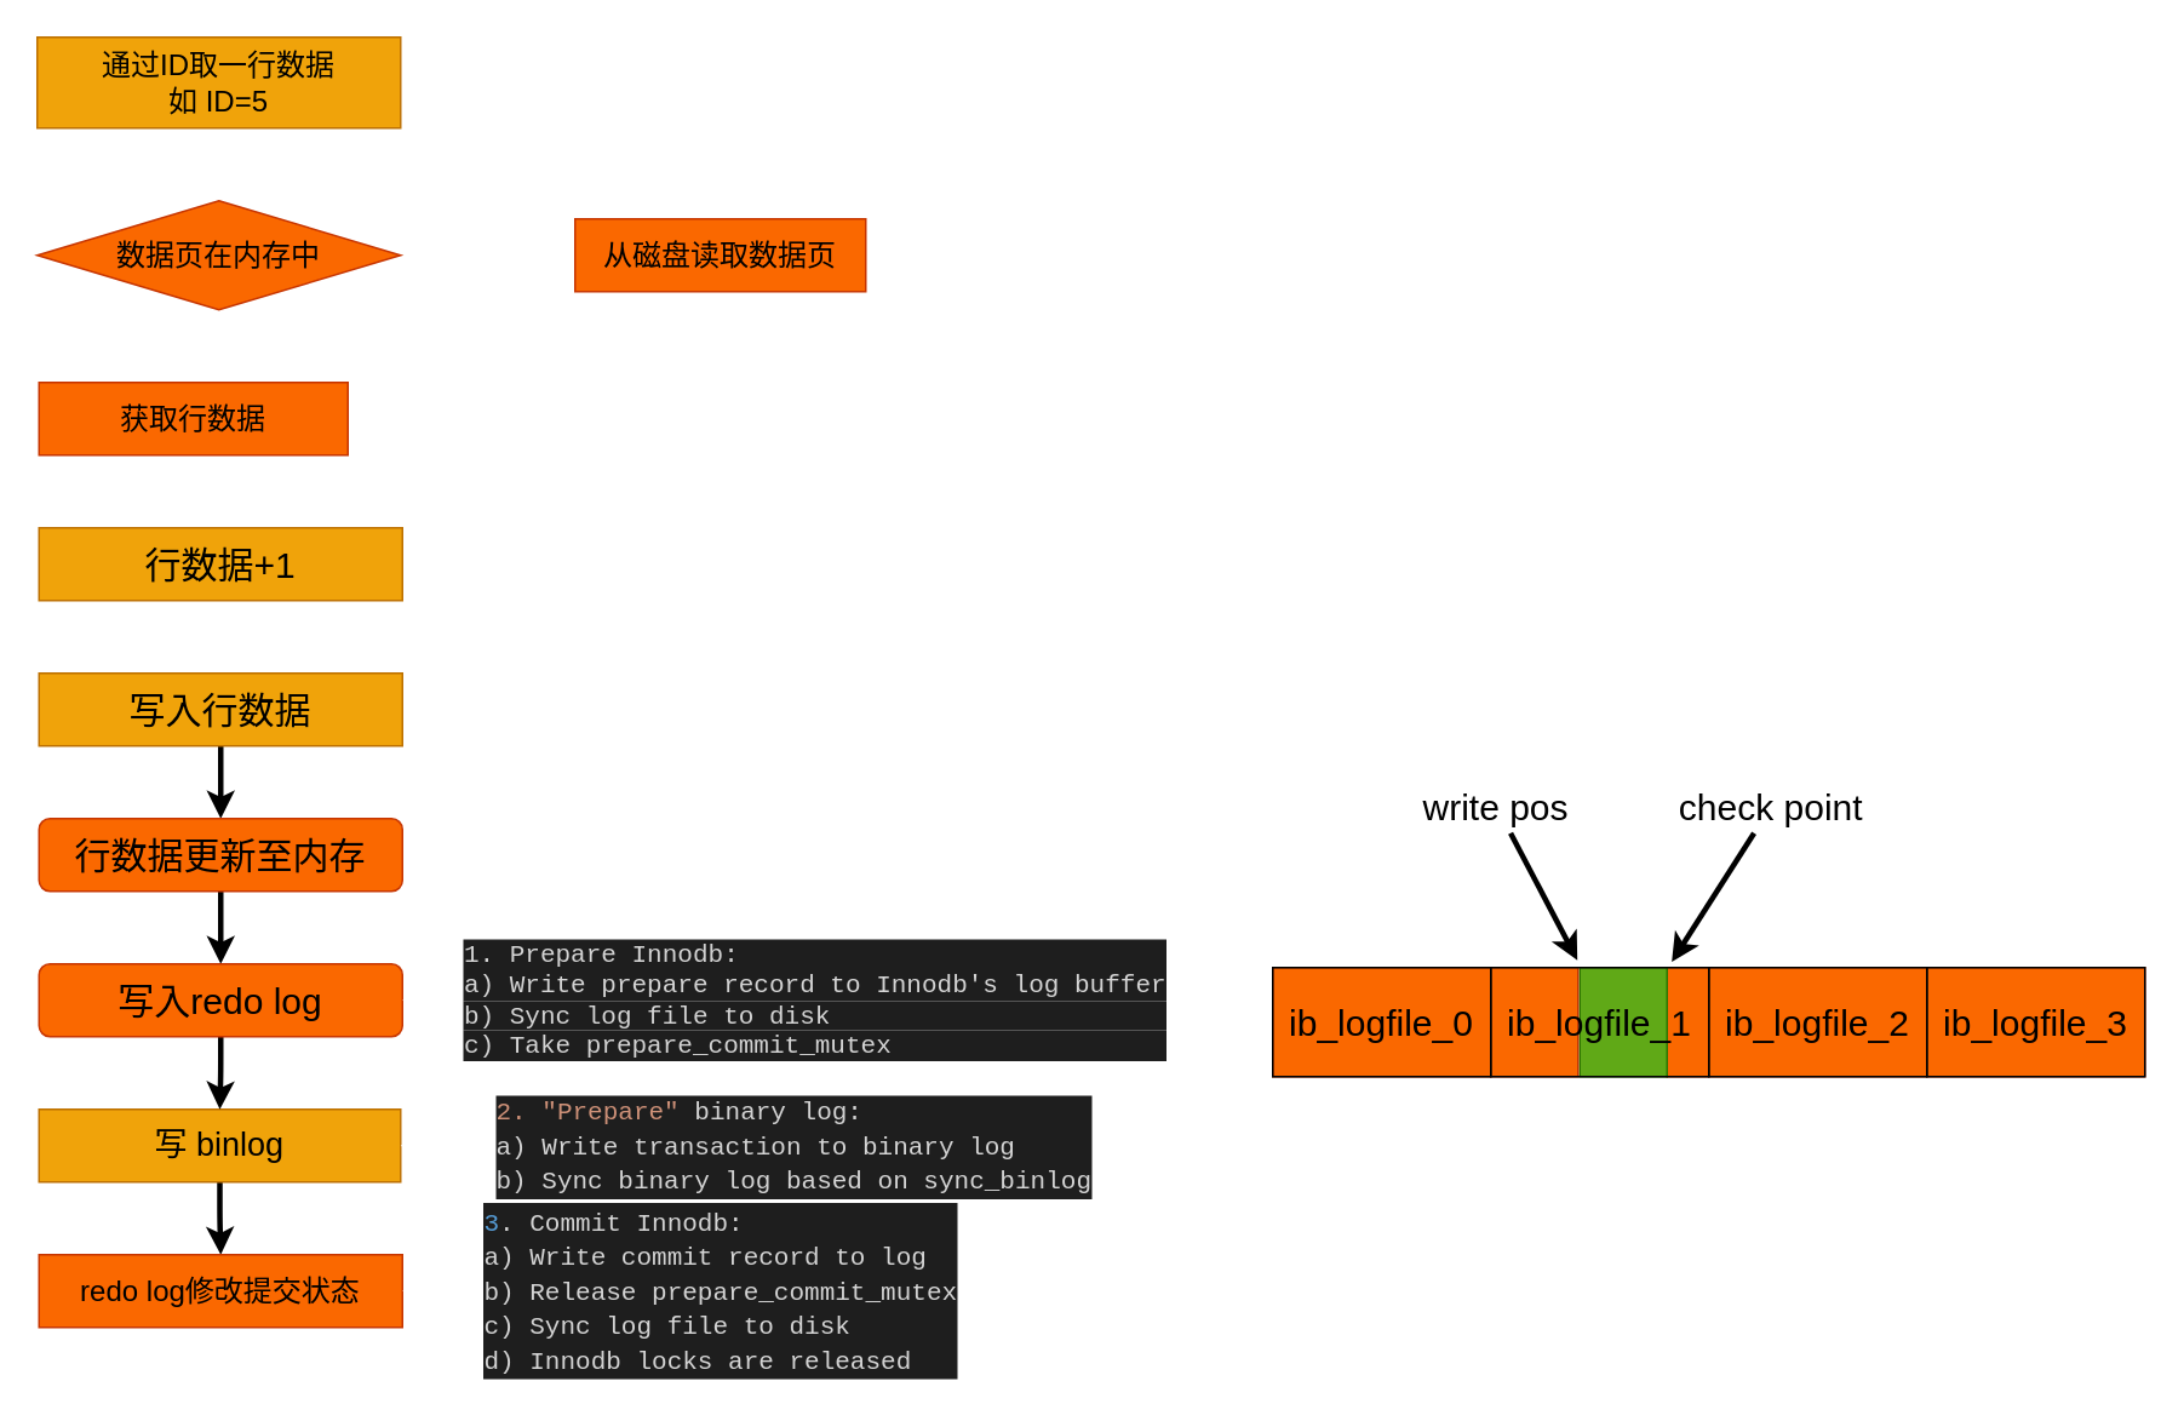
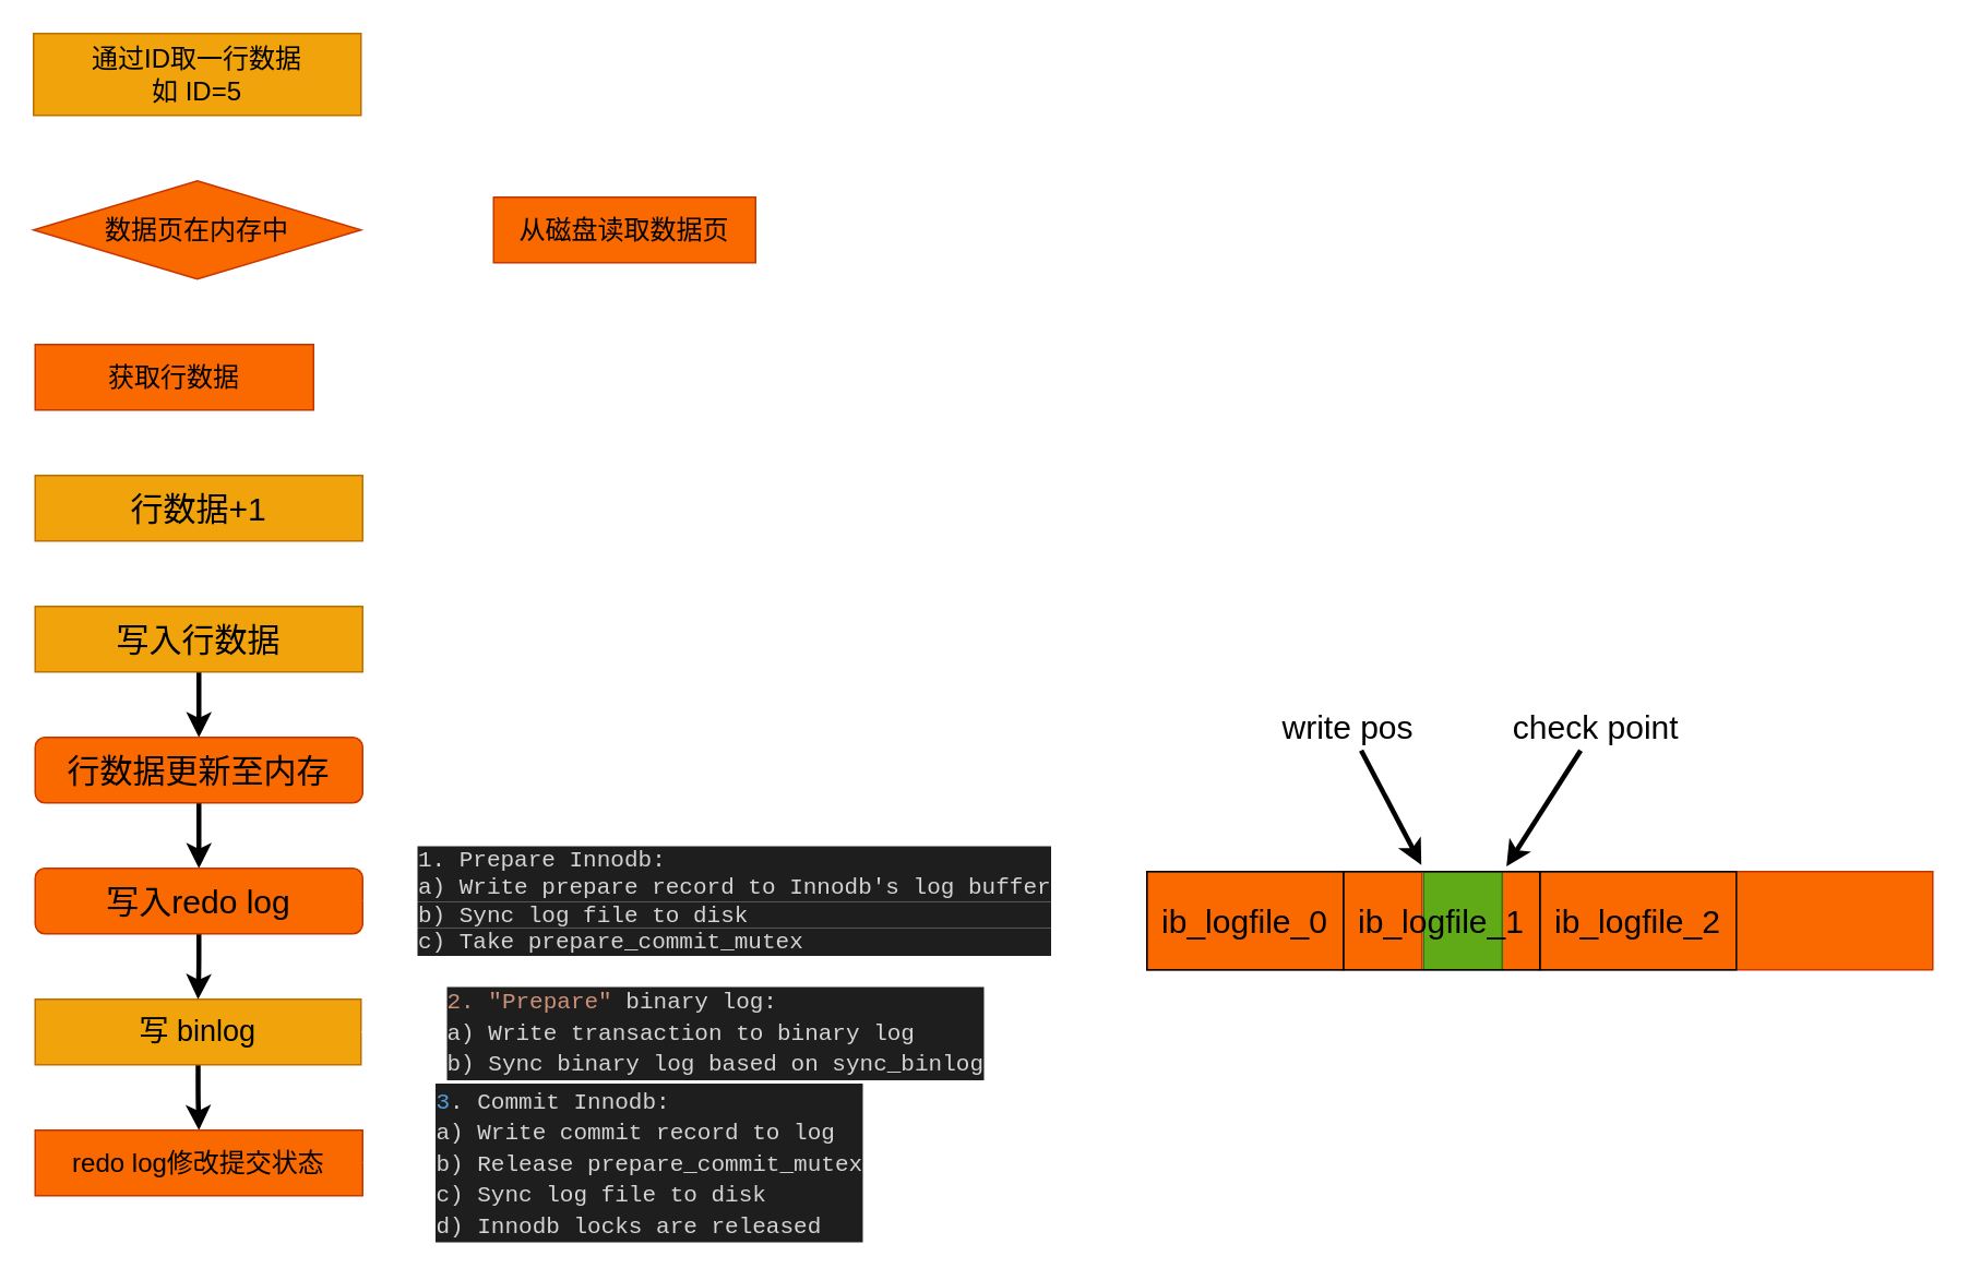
- <mxCell id="11" value="&lt;font style=&quot;font-size: 16px;&quot;&gt;从磁盘读取数据页&lt;/font&gt;" style="whiteSpace=wrap;html=1;rounded=0;fontSize=16;fillColor=#fa6800;fontColor=#000000;strokeColor=#C73500;" vertex="1" parent="1"><mxGeometry x="316" y="120" width="160" height="40" as="geometry" /></mxCell>
+ <mxCell id="11" value="&lt;font style=&quot;font-size: 16px;&quot;&gt;从磁盘读取数据页&lt;/font&gt;" style="whiteSpace=wrap;html=1;rounded=0;fontSize=16;fillColor=#fa6800;fontColor=#000000;strokeColor=#C73500;" vertex="1" parent="1"><mxGeometry x="301" y="120" width="160" height="40" as="geometry" /></mxCell>
- <mxCell id="20" value="&lt;span style=&quot;font-size: 20px;&quot;&gt;ib_logfile_3&lt;/span&gt;" style="rounded=0;whiteSpace=wrap;html=1;fontSize=20;fillColor=none;" vertex="1" parent="1"><mxGeometry x="1060" y="532" width="120" height="60" as="geometry" /></mxCell>
